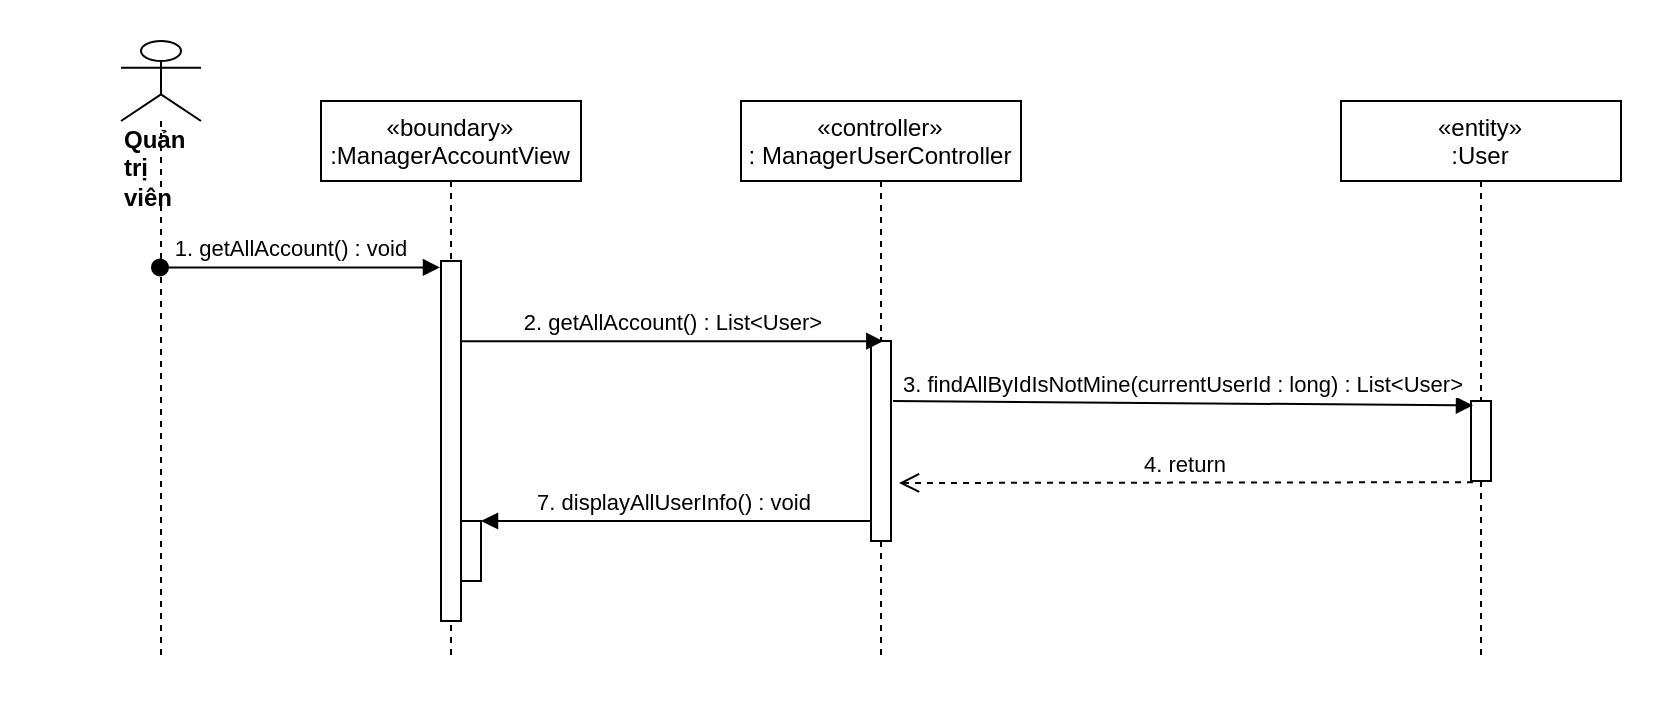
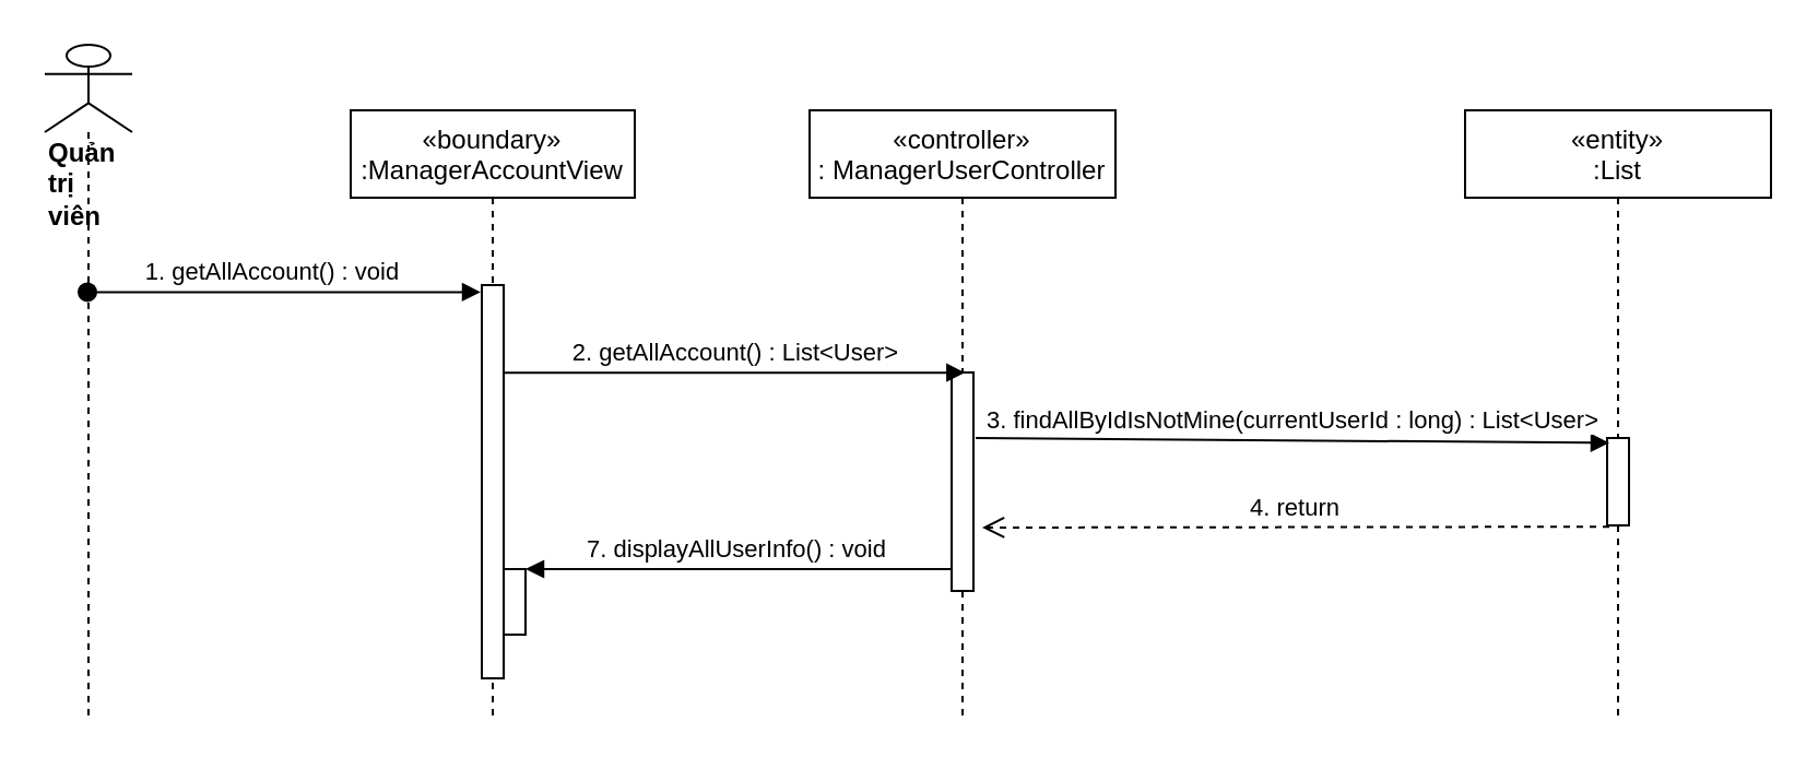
- <mxCell id="11" value="«entity»&#10;:User" style="shape=umlLifeline;perimeter=lifelinePerimeter;container=1;collapsible=0;recursiveResize=0;rounded=0;shadow=0;strokeWidth=1;" parent="1" vertex="1"><mxGeometry x="670" y="50" width="140" height="280" as="geometry" /></mxCell>
+ <mxCell id="11" value="«entity»&#10;:List" style="shape=umlLifeline;perimeter=lifelinePerimeter;container=1;collapsible=0;recursiveResize=0;rounded=0;shadow=0;strokeWidth=1;" parent="1" vertex="1"><mxGeometry x="670" y="50" width="140" height="280" as="geometry" /></mxCell>
- <mxCell id="7" value="&lt;div&gt;&lt;b&gt;Quản trị viên&lt;/b&gt;&lt;/div&gt;" style="shape=umlLifeline;participant=umlActor;perimeter=lifelinePerimeter;whiteSpace=wrap;html=1;container=1;collapsible=0;recursiveResize=0;verticalAlign=top;spacingTop=36;outlineConnect=0;align=left;size=40;" parent="1" vertex="1"><mxGeometry x="60" y="20" width="40" height="310" as="geometry" /></mxCell>
+ <mxCell id="7" value="&lt;div&gt;&lt;b&gt;Quản trị viên&lt;/b&gt;&lt;/div&gt;" style="shape=umlLifeline;participant=umlActor;perimeter=lifelinePerimeter;whiteSpace=wrap;html=1;container=1;collapsible=0;recursiveResize=0;verticalAlign=top;spacingTop=36;outlineConnect=0;align=left;size=40;" parent="1" vertex="1"><mxGeometry x="20" y="20" width="40" height="310" as="geometry" /></mxCell>
